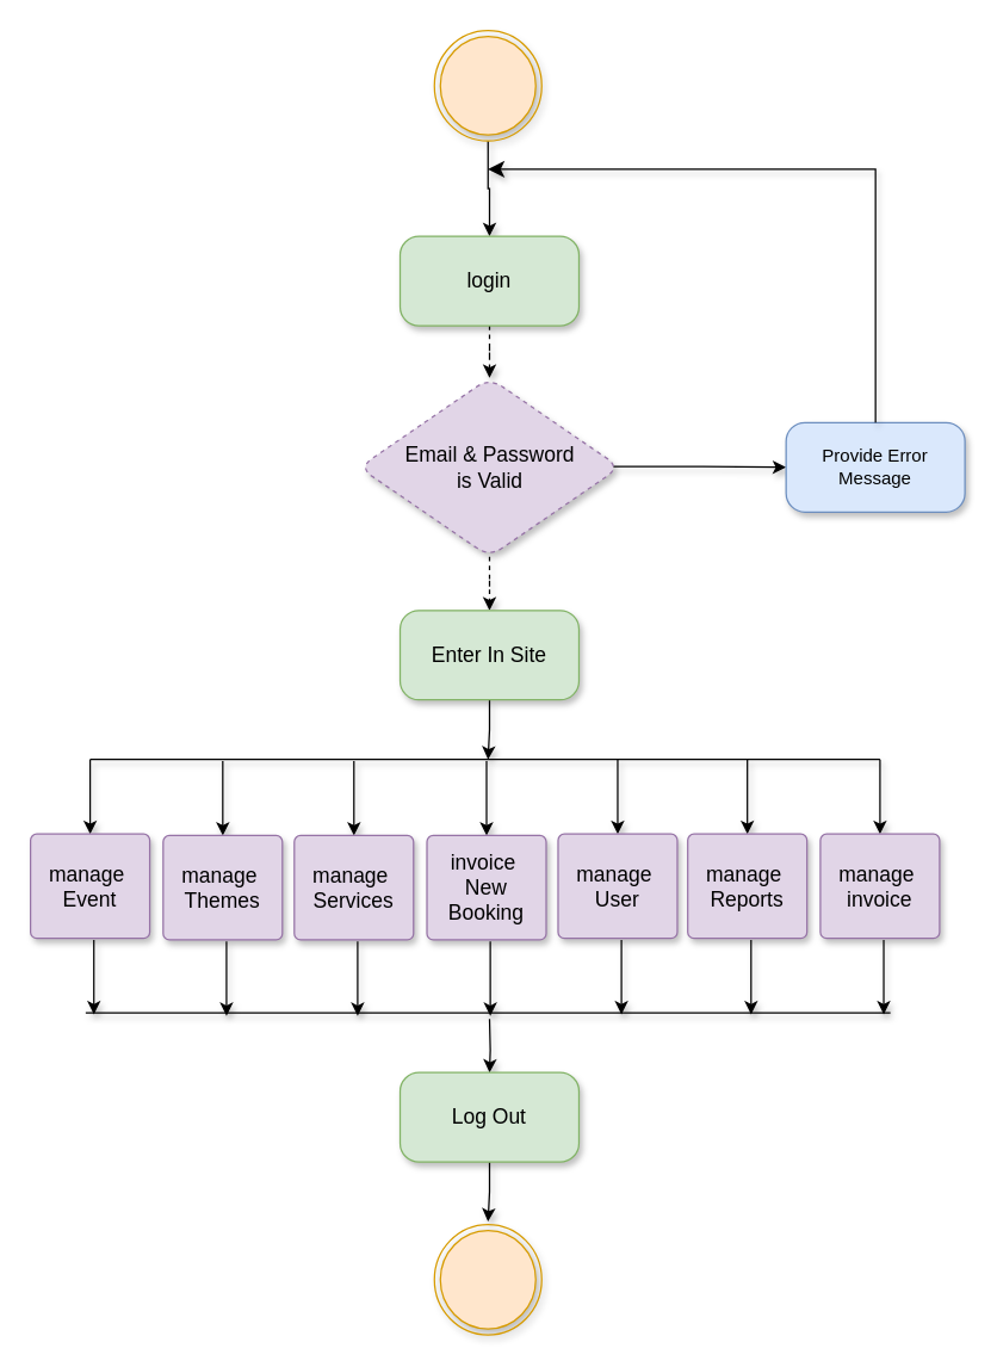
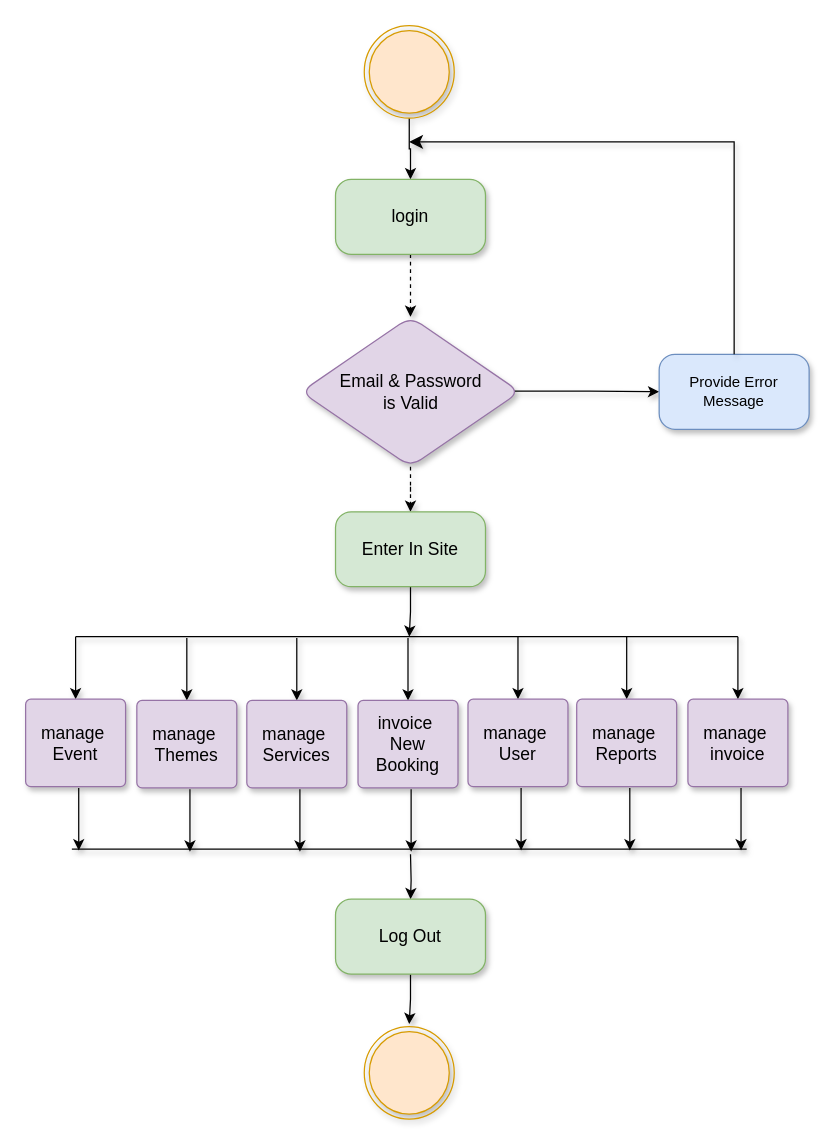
- <mxCell id="4" value="&lt;font style=&quot;font-size: 14px;&quot;&gt;login&lt;/font&gt;" style="rounded=1;whiteSpace=wrap;html=1;arcSize=21;fillColor=#d5e8d4;strokeColor=#82b366;shadow=1;" vertex="1" parent="1"><mxGeometry x="268" y="158" width="120" height="60" as="geometry" /></mxCell>
+ <mxCell id="4" value="&lt;font style=&quot;font-size: 14px;&quot;&gt;login&lt;/font&gt;" style="rounded=1;whiteSpace=wrap;html=1;arcSize=21;fillColor=#d5e8d4;strokeColor=#82b366;shadow=1;" vertex="1" parent="1"><mxGeometry x="268" y="143" width="120" height="60" as="geometry" /></mxCell>
- <mxCell id="7" value="&lt;font style=&quot;font-size: 14px;&quot;&gt;Email &amp;amp; Password&lt;/font&gt;&lt;div&gt;&lt;font style=&quot;font-size: 14px;&quot;&gt;is Valid&lt;/font&gt;&lt;/div&gt;" style="rhombus;whiteSpace=wrap;html=1;rounded=1;arcSize=21;fillColor=#e1d5e7;strokeColor=#9673a6;shadow=1;dashed=1;" vertex="1" parent="1"><mxGeometry x="240.5" y="253" width="175" height="120" as="geometry" /></mxCell>
+ <mxCell id="7" value="&lt;font style=&quot;font-size: 14px;&quot;&gt;Email &amp;amp; Password&lt;/font&gt;&lt;div&gt;&lt;font style=&quot;font-size: 14px;&quot;&gt;is Valid&lt;/font&gt;&lt;/div&gt;" style="rhombus;whiteSpace=wrap;html=1;rounded=1;arcSize=21;fillColor=#e1d5e7;strokeColor=#9673a6;shadow=1;" vertex="1" parent="1"><mxGeometry x="240.5" y="253" width="175" height="120" as="geometry" /></mxCell>
